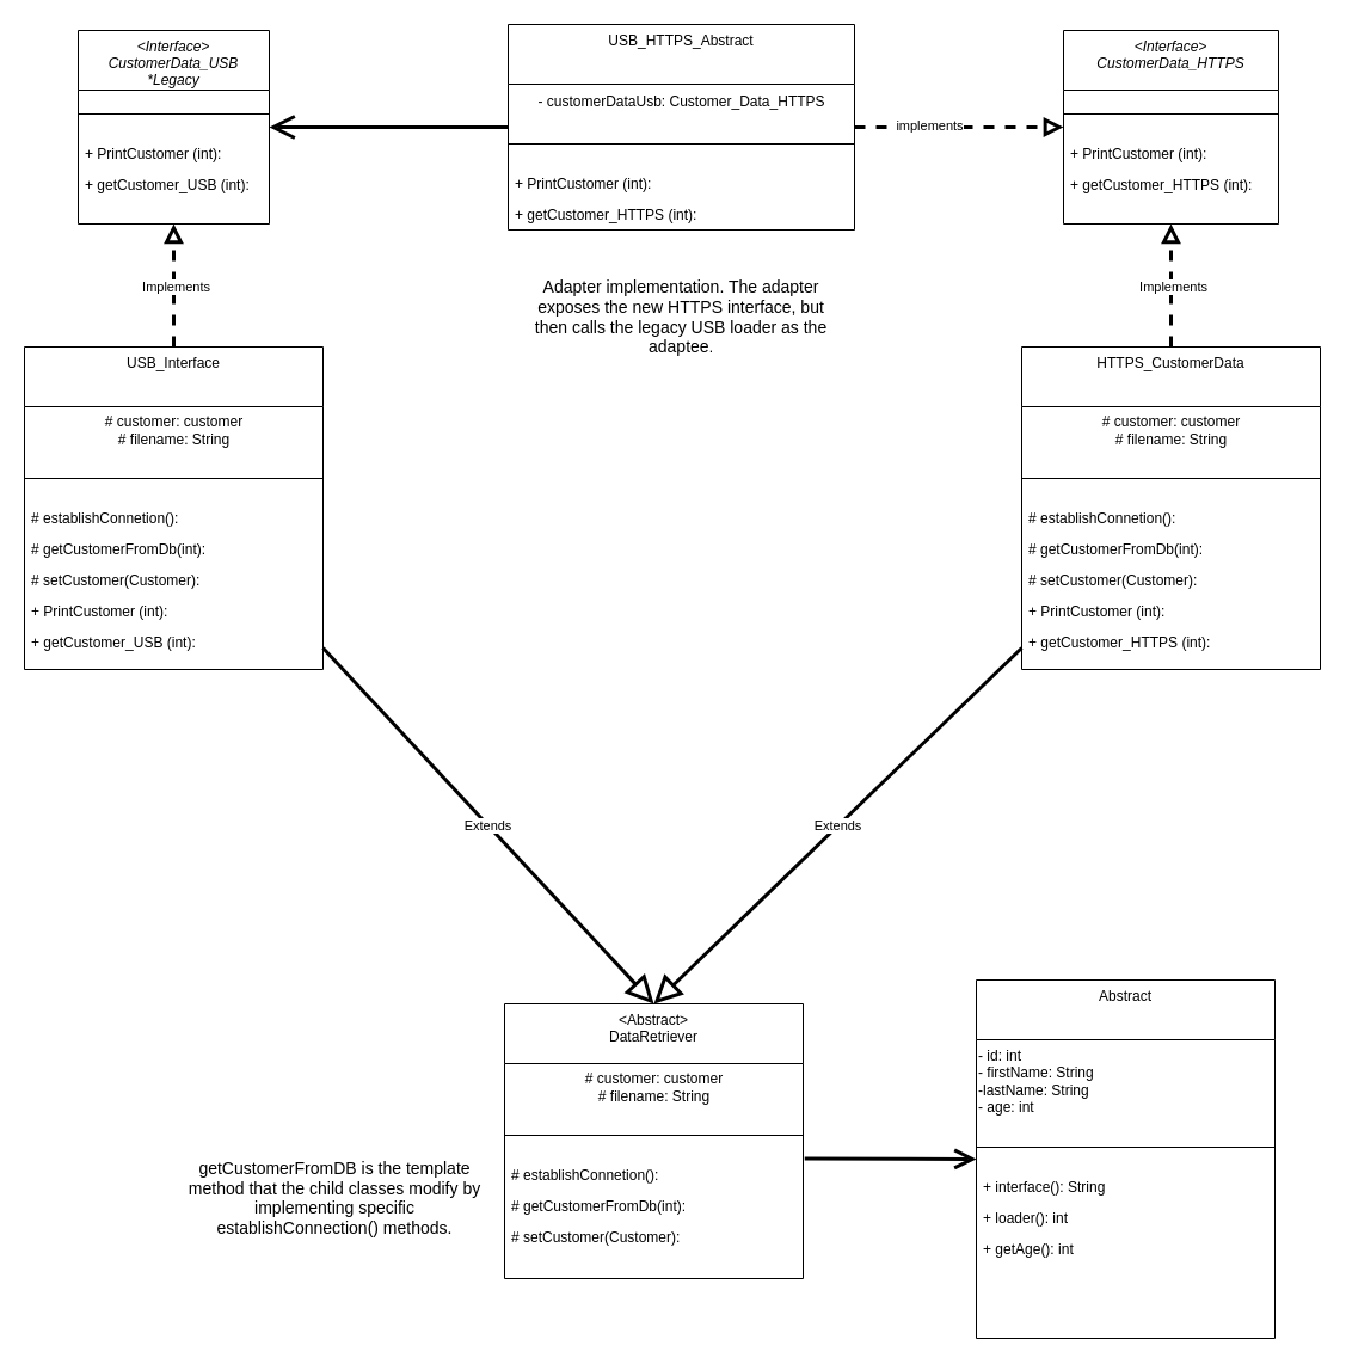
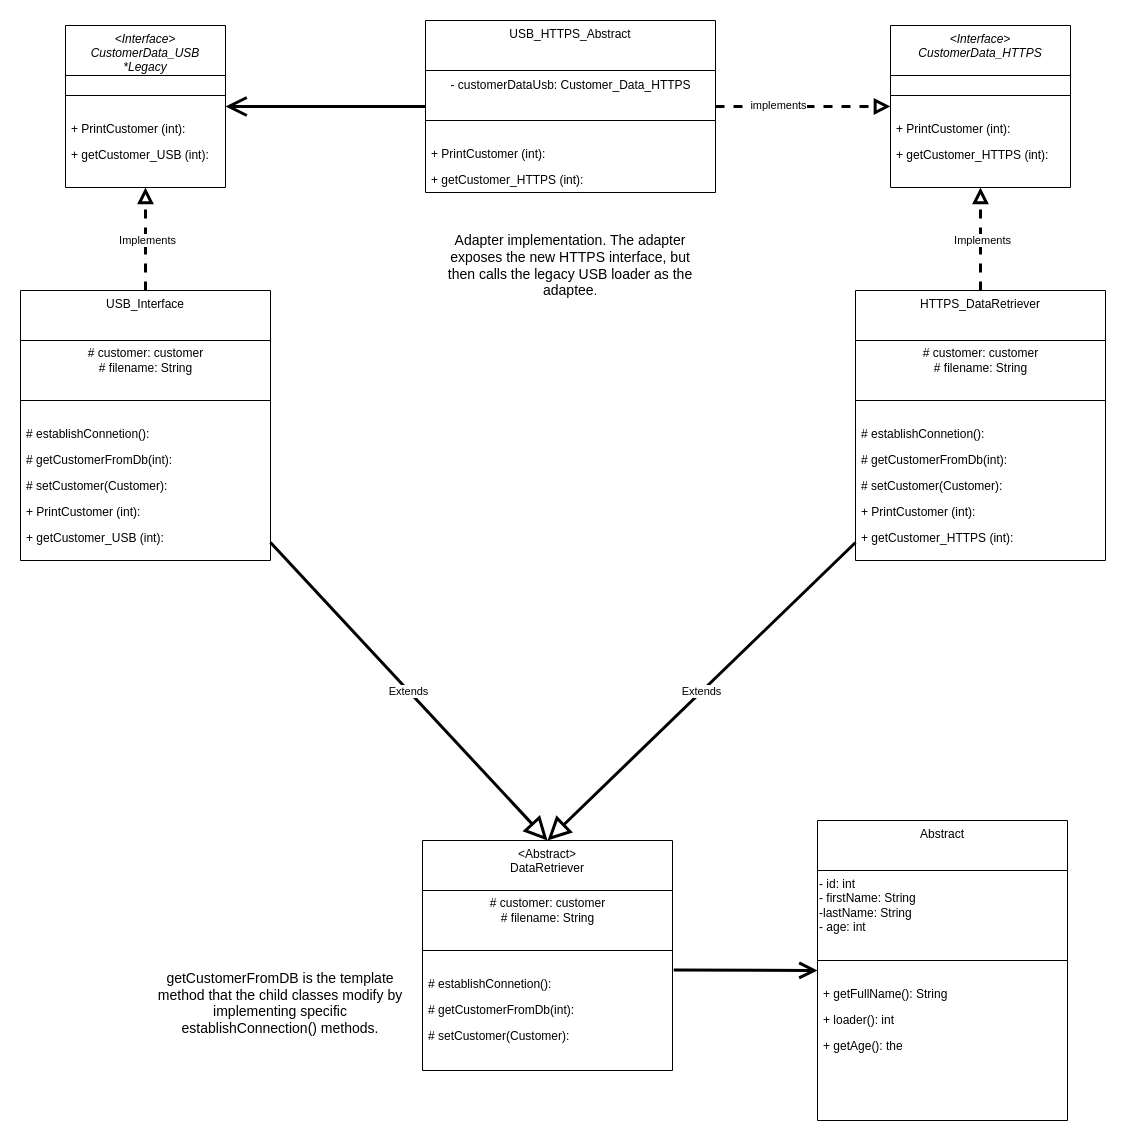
- <mxCell id="25" value="HTTPS_CustomerData" style="swimlane;fontStyle=0;align=center;verticalAlign=top;childLayout=stackLayout;horizontal=1;startSize=50;horizontalStack=0;resizeParent=1;resizeLast=0;collapsible=1;marginBottom=0;rounded=0;shadow=0;strokeWidth=1;" vertex="1" parent="1"><mxGeometry x="855" y="290" width="250" height="270" as="geometry"><mxRectangle x="230" y="140" width="160" height="26" as="alternateBounds" /></mxGeometry></mxCell>
+ <mxCell id="25" value="HTTPS_DataRetriever" style="swimlane;fontStyle=0;align=center;verticalAlign=top;childLayout=stackLayout;horizontal=1;startSize=50;horizontalStack=0;resizeParent=1;resizeLast=0;collapsible=1;marginBottom=0;rounded=0;shadow=0;strokeWidth=1;" vertex="1" parent="1"><mxGeometry x="855" y="290" width="250" height="270" as="geometry"><mxRectangle x="230" y="140" width="160" height="26" as="alternateBounds" /></mxGeometry></mxCell>
- <mxCell id="44" value="+ interface(): String" style="text;align=left;verticalAlign=top;spacingLeft=4;spacingRight=4;overflow=hidden;rotatable=0;points=[[0,0.5],[1,0.5]];portConstraint=eastwest;" vertex="1" parent="41"><mxGeometry y="160" width="250" height="26" as="geometry" /></mxCell>
+ <mxCell id="44" value="+ getFullName(): String" style="text;align=left;verticalAlign=top;spacingLeft=4;spacingRight=4;overflow=hidden;rotatable=0;points=[[0,0.5],[1,0.5]];portConstraint=eastwest;" vertex="1" parent="41"><mxGeometry y="160" width="250" height="26" as="geometry" /></mxCell>
- <mxCell id="46" value="+ getAge(): int" style="text;align=left;verticalAlign=top;spacingLeft=4;spacingRight=4;overflow=hidden;rotatable=0;points=[[0,0.5],[1,0.5]];portConstraint=eastwest;" vertex="1" parent="41"><mxGeometry y="212" width="250" height="26" as="geometry" /></mxCell>
+ <mxCell id="46" value="+ getAge(): the" style="text;align=left;verticalAlign=top;spacingLeft=4;spacingRight=4;overflow=hidden;rotatable=0;points=[[0,0.5],[1,0.5]];portConstraint=eastwest;" vertex="1" parent="41"><mxGeometry y="212" width="250" height="26" as="geometry" /></mxCell>
